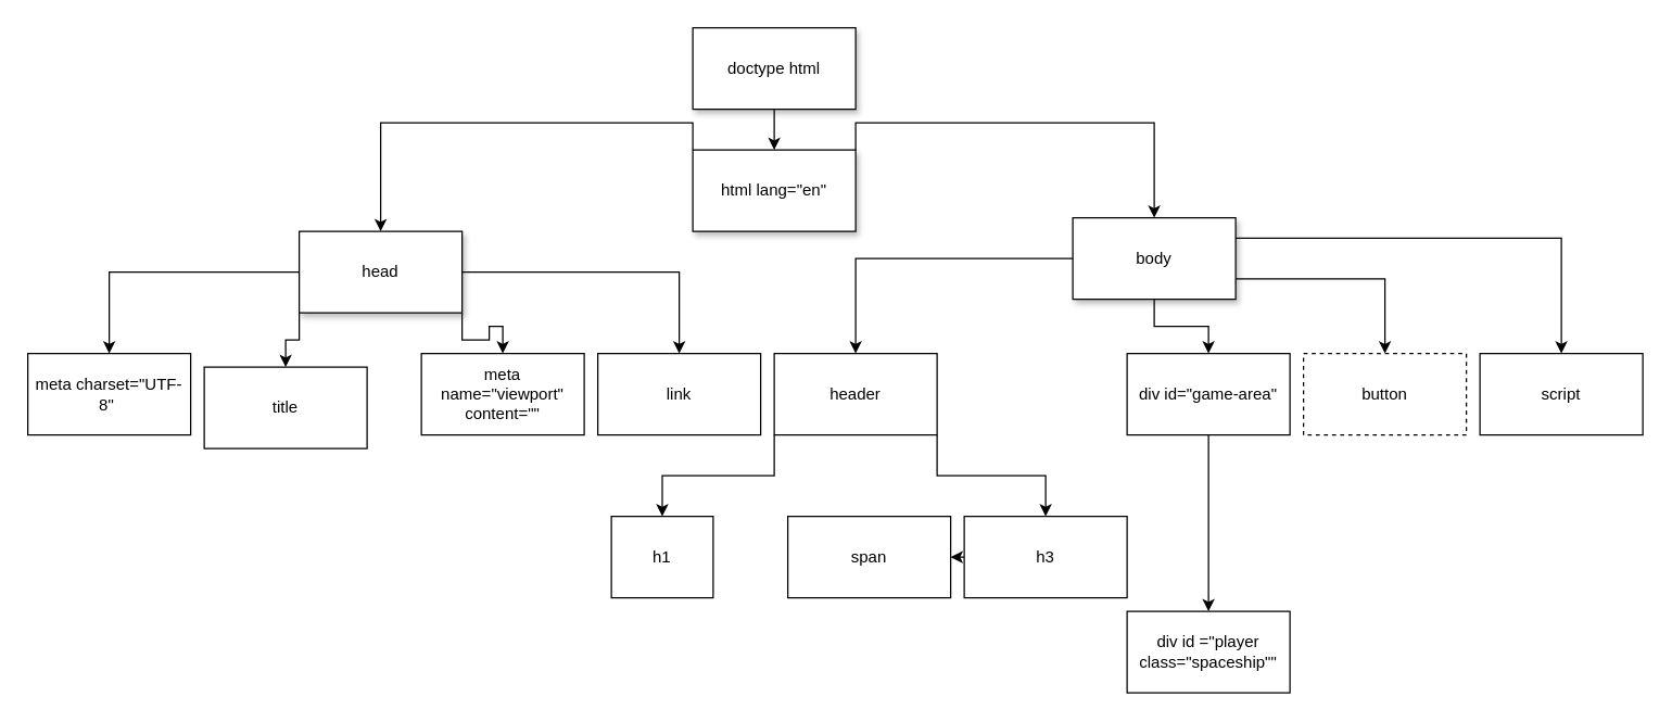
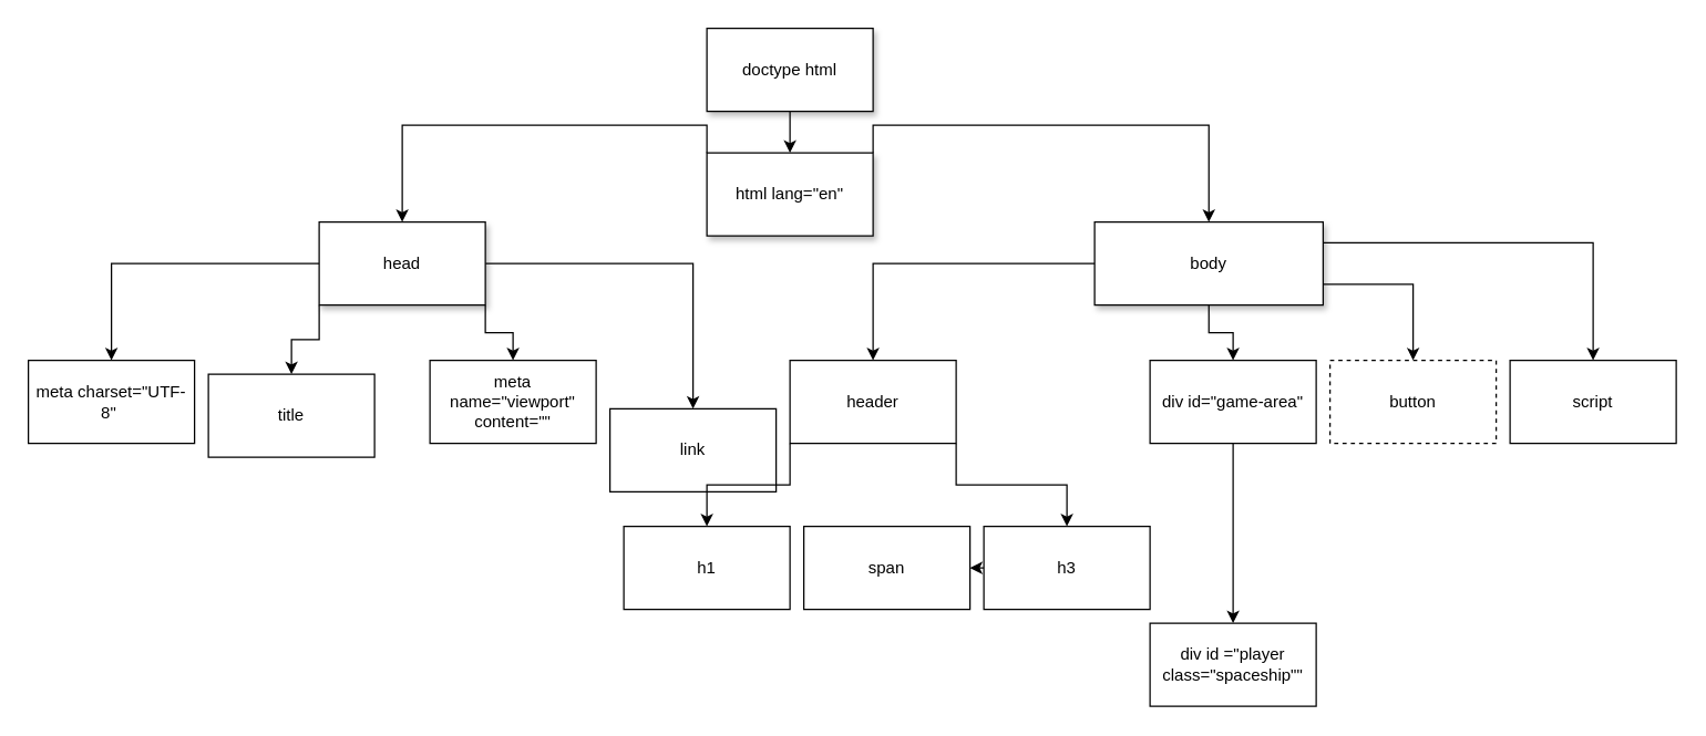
- <mxCell id="13" value="body" style="rounded=0;whiteSpace=wrap;html=1;shadow=1;" vertex="1" parent="1"><mxGeometry x="790" y="160" width="120" height="60" as="geometry" /></mxCell>
+ <mxCell id="13" value="body" style="rounded=0;whiteSpace=wrap;html=1;shadow=1;" vertex="1" parent="1"><mxGeometry x="790" y="160" width="165" height="60" as="geometry" /></mxCell>
- <mxCell id="8" value="head" style="rounded=0;whiteSpace=wrap;html=1;shadow=1;" vertex="1" parent="1"><mxGeometry x="220" y="170" width="120" height="60" as="geometry" /></mxCell>
+ <mxCell id="8" value="head" style="rounded=0;whiteSpace=wrap;html=1;shadow=1;" vertex="1" parent="1"><mxGeometry x="230" y="160" width="120" height="60" as="geometry" /></mxCell>
- <mxCell id="19" value="link" style="rounded=0;whiteSpace=wrap;html=1;" vertex="1" parent="1"><mxGeometry x="440" y="260" width="120" height="60" as="geometry" /></mxCell>
+ <mxCell id="19" value="link" style="rounded=0;whiteSpace=wrap;html=1;" vertex="1" parent="1"><mxGeometry x="440" y="295" width="120" height="60" as="geometry" /></mxCell>
- <mxCell id="30" value="h1" style="rounded=0;whiteSpace=wrap;html=1;" vertex="1" parent="1"><mxGeometry x="450" y="380" width="75" height="60" as="geometry" /></mxCell>
+ <mxCell id="30" value="h1" style="rounded=0;whiteSpace=wrap;html=1;" vertex="1" parent="1"><mxGeometry x="450" y="380" width="120" height="60" as="geometry" /></mxCell>
